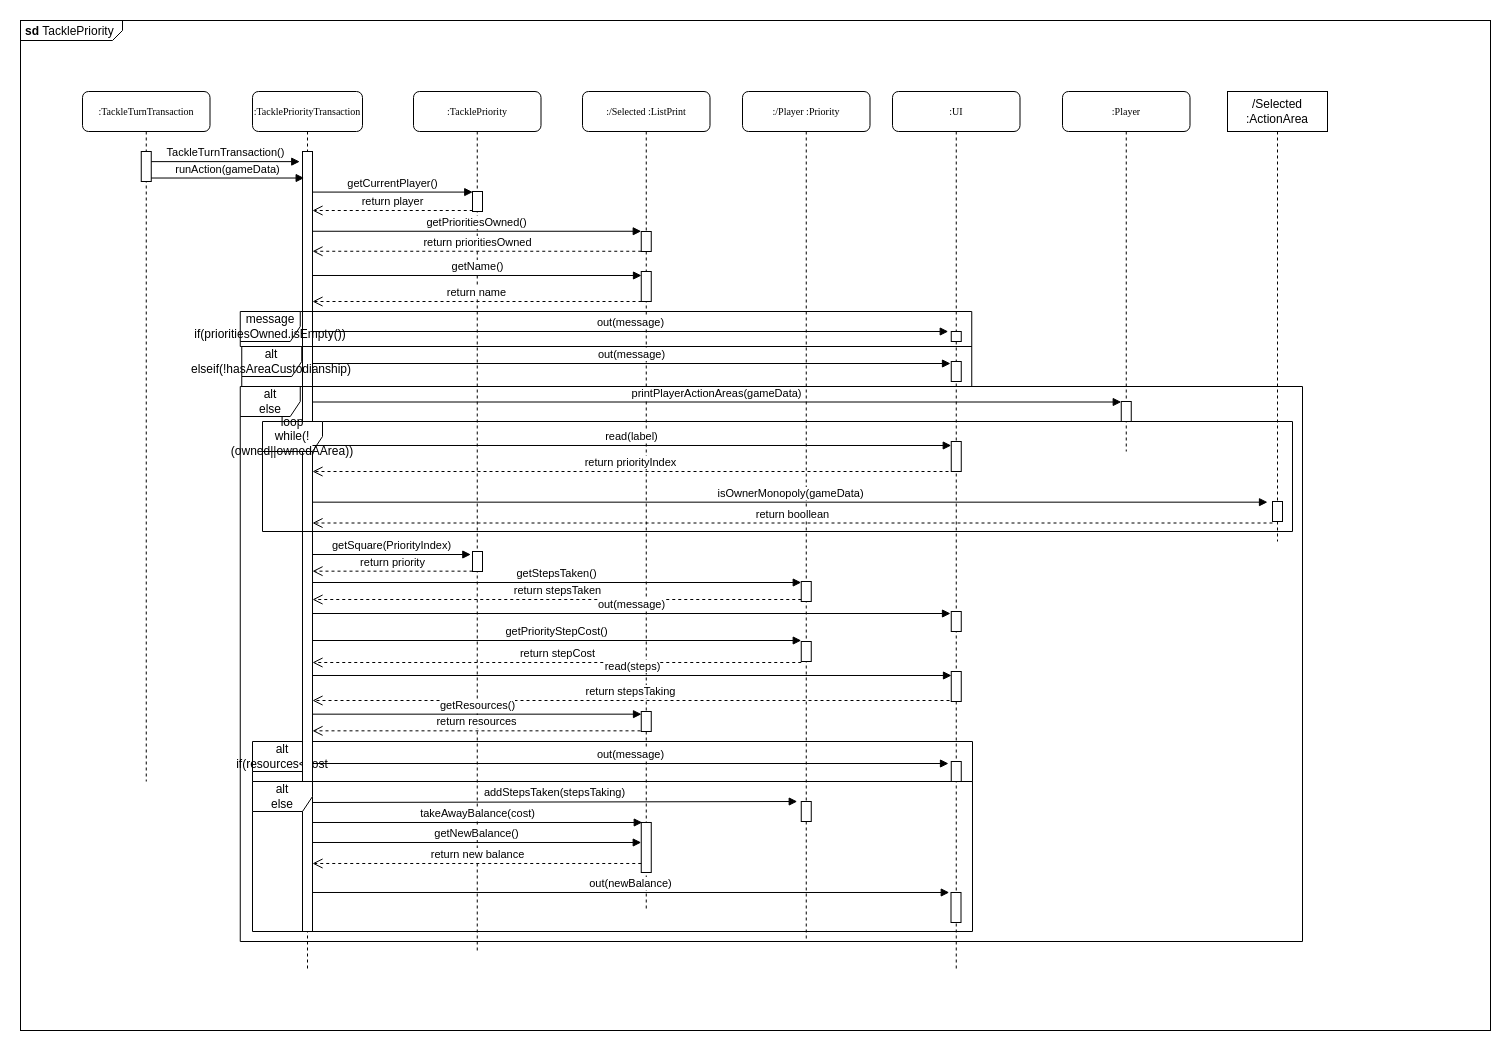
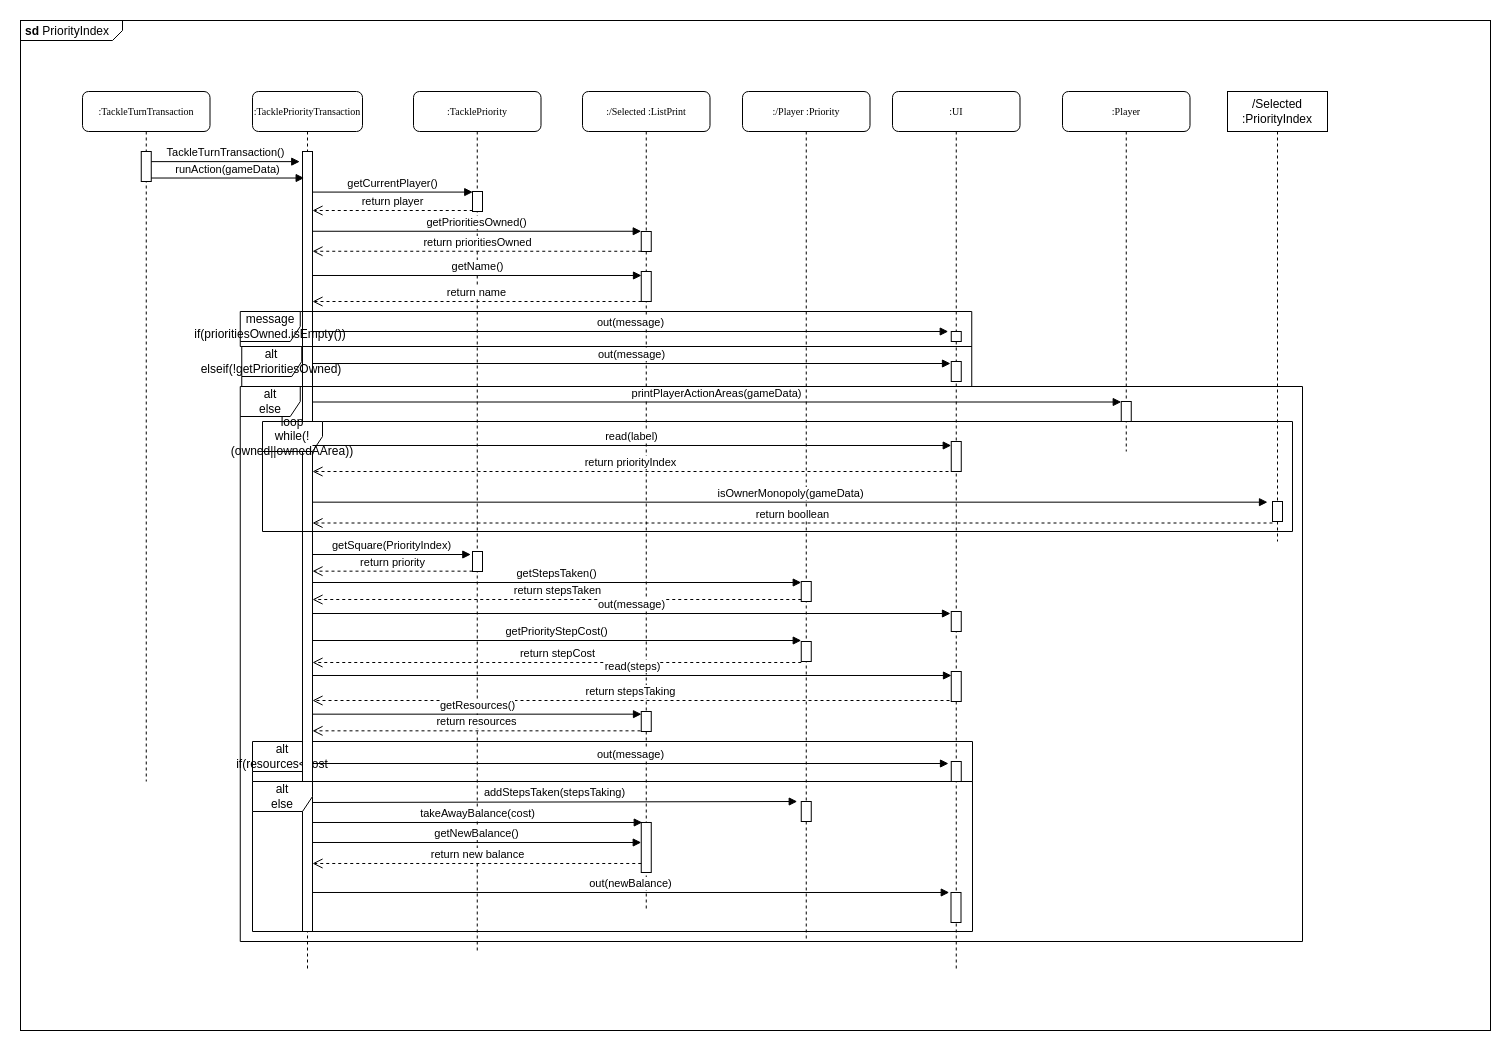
- <mxCell id="2" value="&lt;p style=&quot;margin: 0px ; margin-top: 4px ; margin-left: 5px ; text-align: left&quot;&gt;&lt;b&gt;sd&lt;/b&gt;&amp;nbsp;TacklePriority&lt;/p&gt;" style="html=1;shape=mxgraph.sysml.package;overflow=fill;labelX=102.78;align=left;spacingLeft=5;verticalAlign=top;spacingTop=-3;" vertex="1" parent="1"><mxGeometry x="20" y="20" width="1470" height="1010" as="geometry" /></mxCell>
+ <mxCell id="2" value="&lt;p style=&quot;margin: 0px ; margin-top: 4px ; margin-left: 5px ; text-align: left&quot;&gt;&lt;b&gt;sd&lt;/b&gt;&amp;nbsp;PriorityIndex&lt;/p&gt;" style="html=1;shape=mxgraph.sysml.package;overflow=fill;labelX=102.78;align=left;spacingLeft=5;verticalAlign=top;spacingTop=-3;" vertex="1" parent="1"><mxGeometry x="20" y="20" width="1470" height="1010" as="geometry" /></mxCell>
- <mxCell id="44" value="/Selected :ActionArea" style="shape=umlLifeline;perimeter=lifelinePerimeter;whiteSpace=wrap;html=1;container=1;collapsible=0;recursiveResize=0;outlineConnect=0;" parent="1" vertex="1"><mxGeometry x="1227" y="91" width="100" height="450" as="geometry" /></mxCell>
+ <mxCell id="44" value="/Selected :PriorityIndex" style="shape=umlLifeline;perimeter=lifelinePerimeter;whiteSpace=wrap;html=1;container=1;collapsible=0;recursiveResize=0;outlineConnect=0;" parent="1" vertex="1"><mxGeometry x="1227" y="91" width="100" height="450" as="geometry" /></mxCell>
- <mxCell id="43" value="alt&lt;br&gt;elseif(!hasAreaCustodianship)" style="shape=umlFrame;whiteSpace=wrap;html=1;" parent="1" vertex="1"><mxGeometry x="241.25" y="346" width="730" height="40" as="geometry" /></mxCell>
+ <mxCell id="43" value="alt&lt;br&gt;elseif(!getPrioritiesOwned)" style="shape=umlFrame;whiteSpace=wrap;html=1;" parent="1" vertex="1"><mxGeometry x="241.25" y="346" width="730" height="40" as="geometry" /></mxCell>
